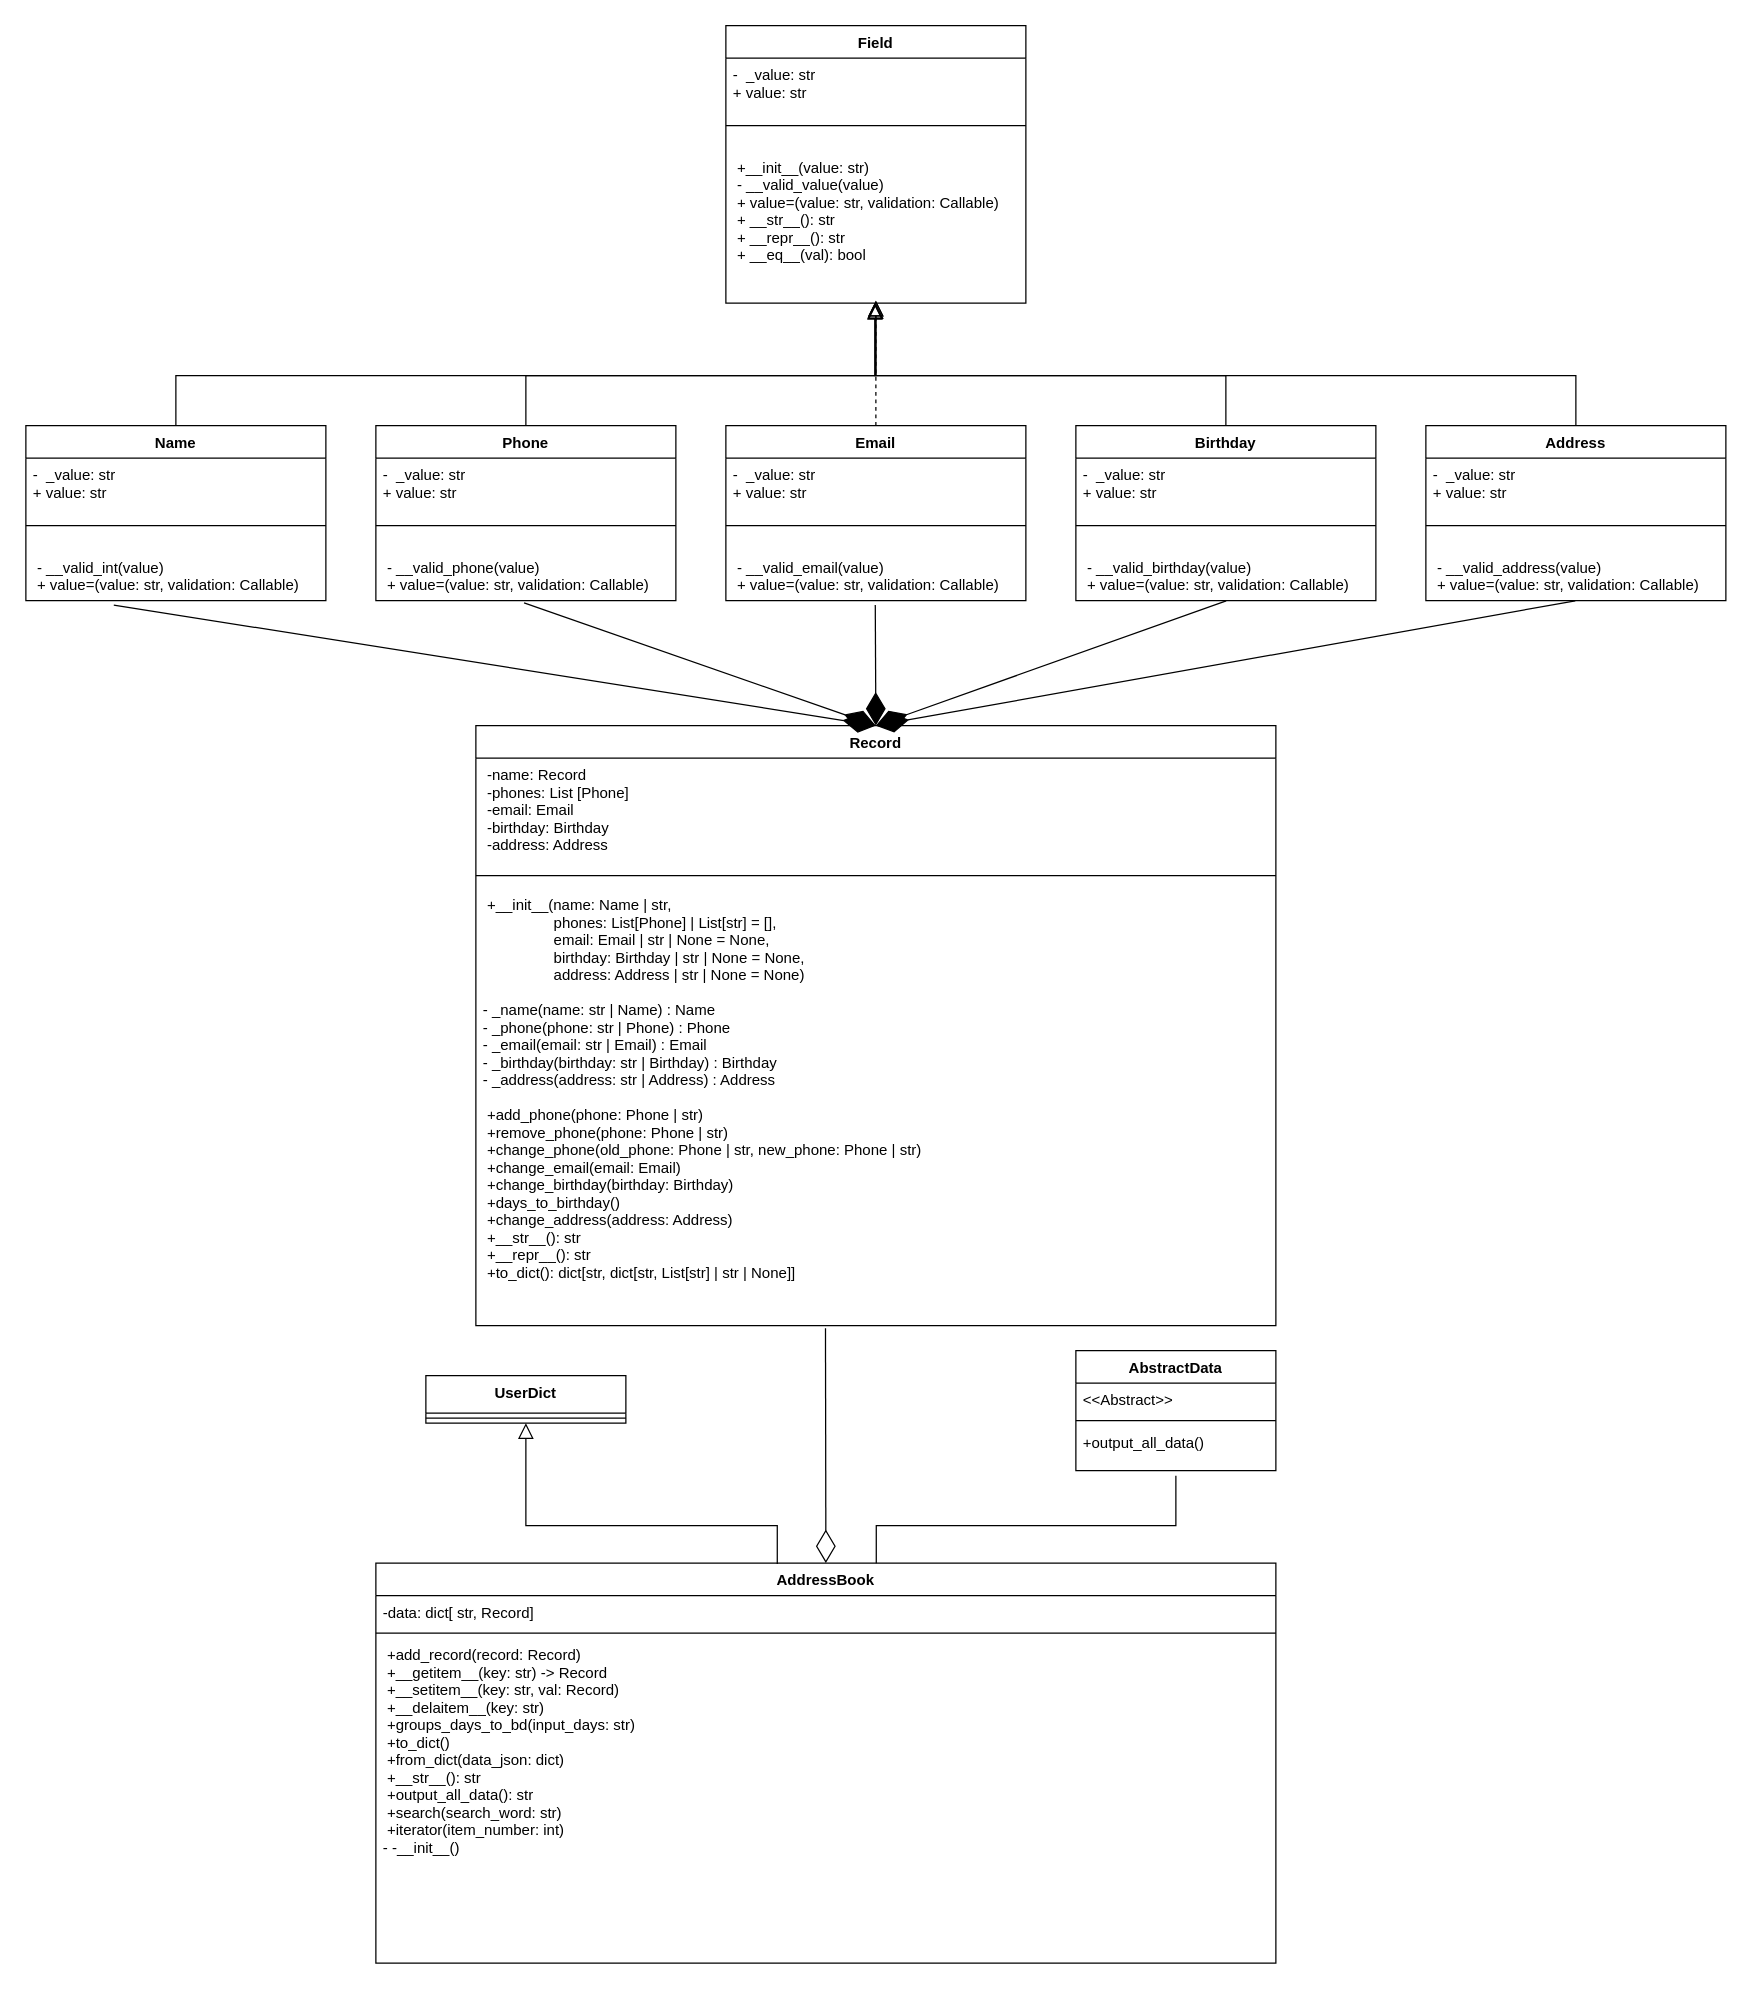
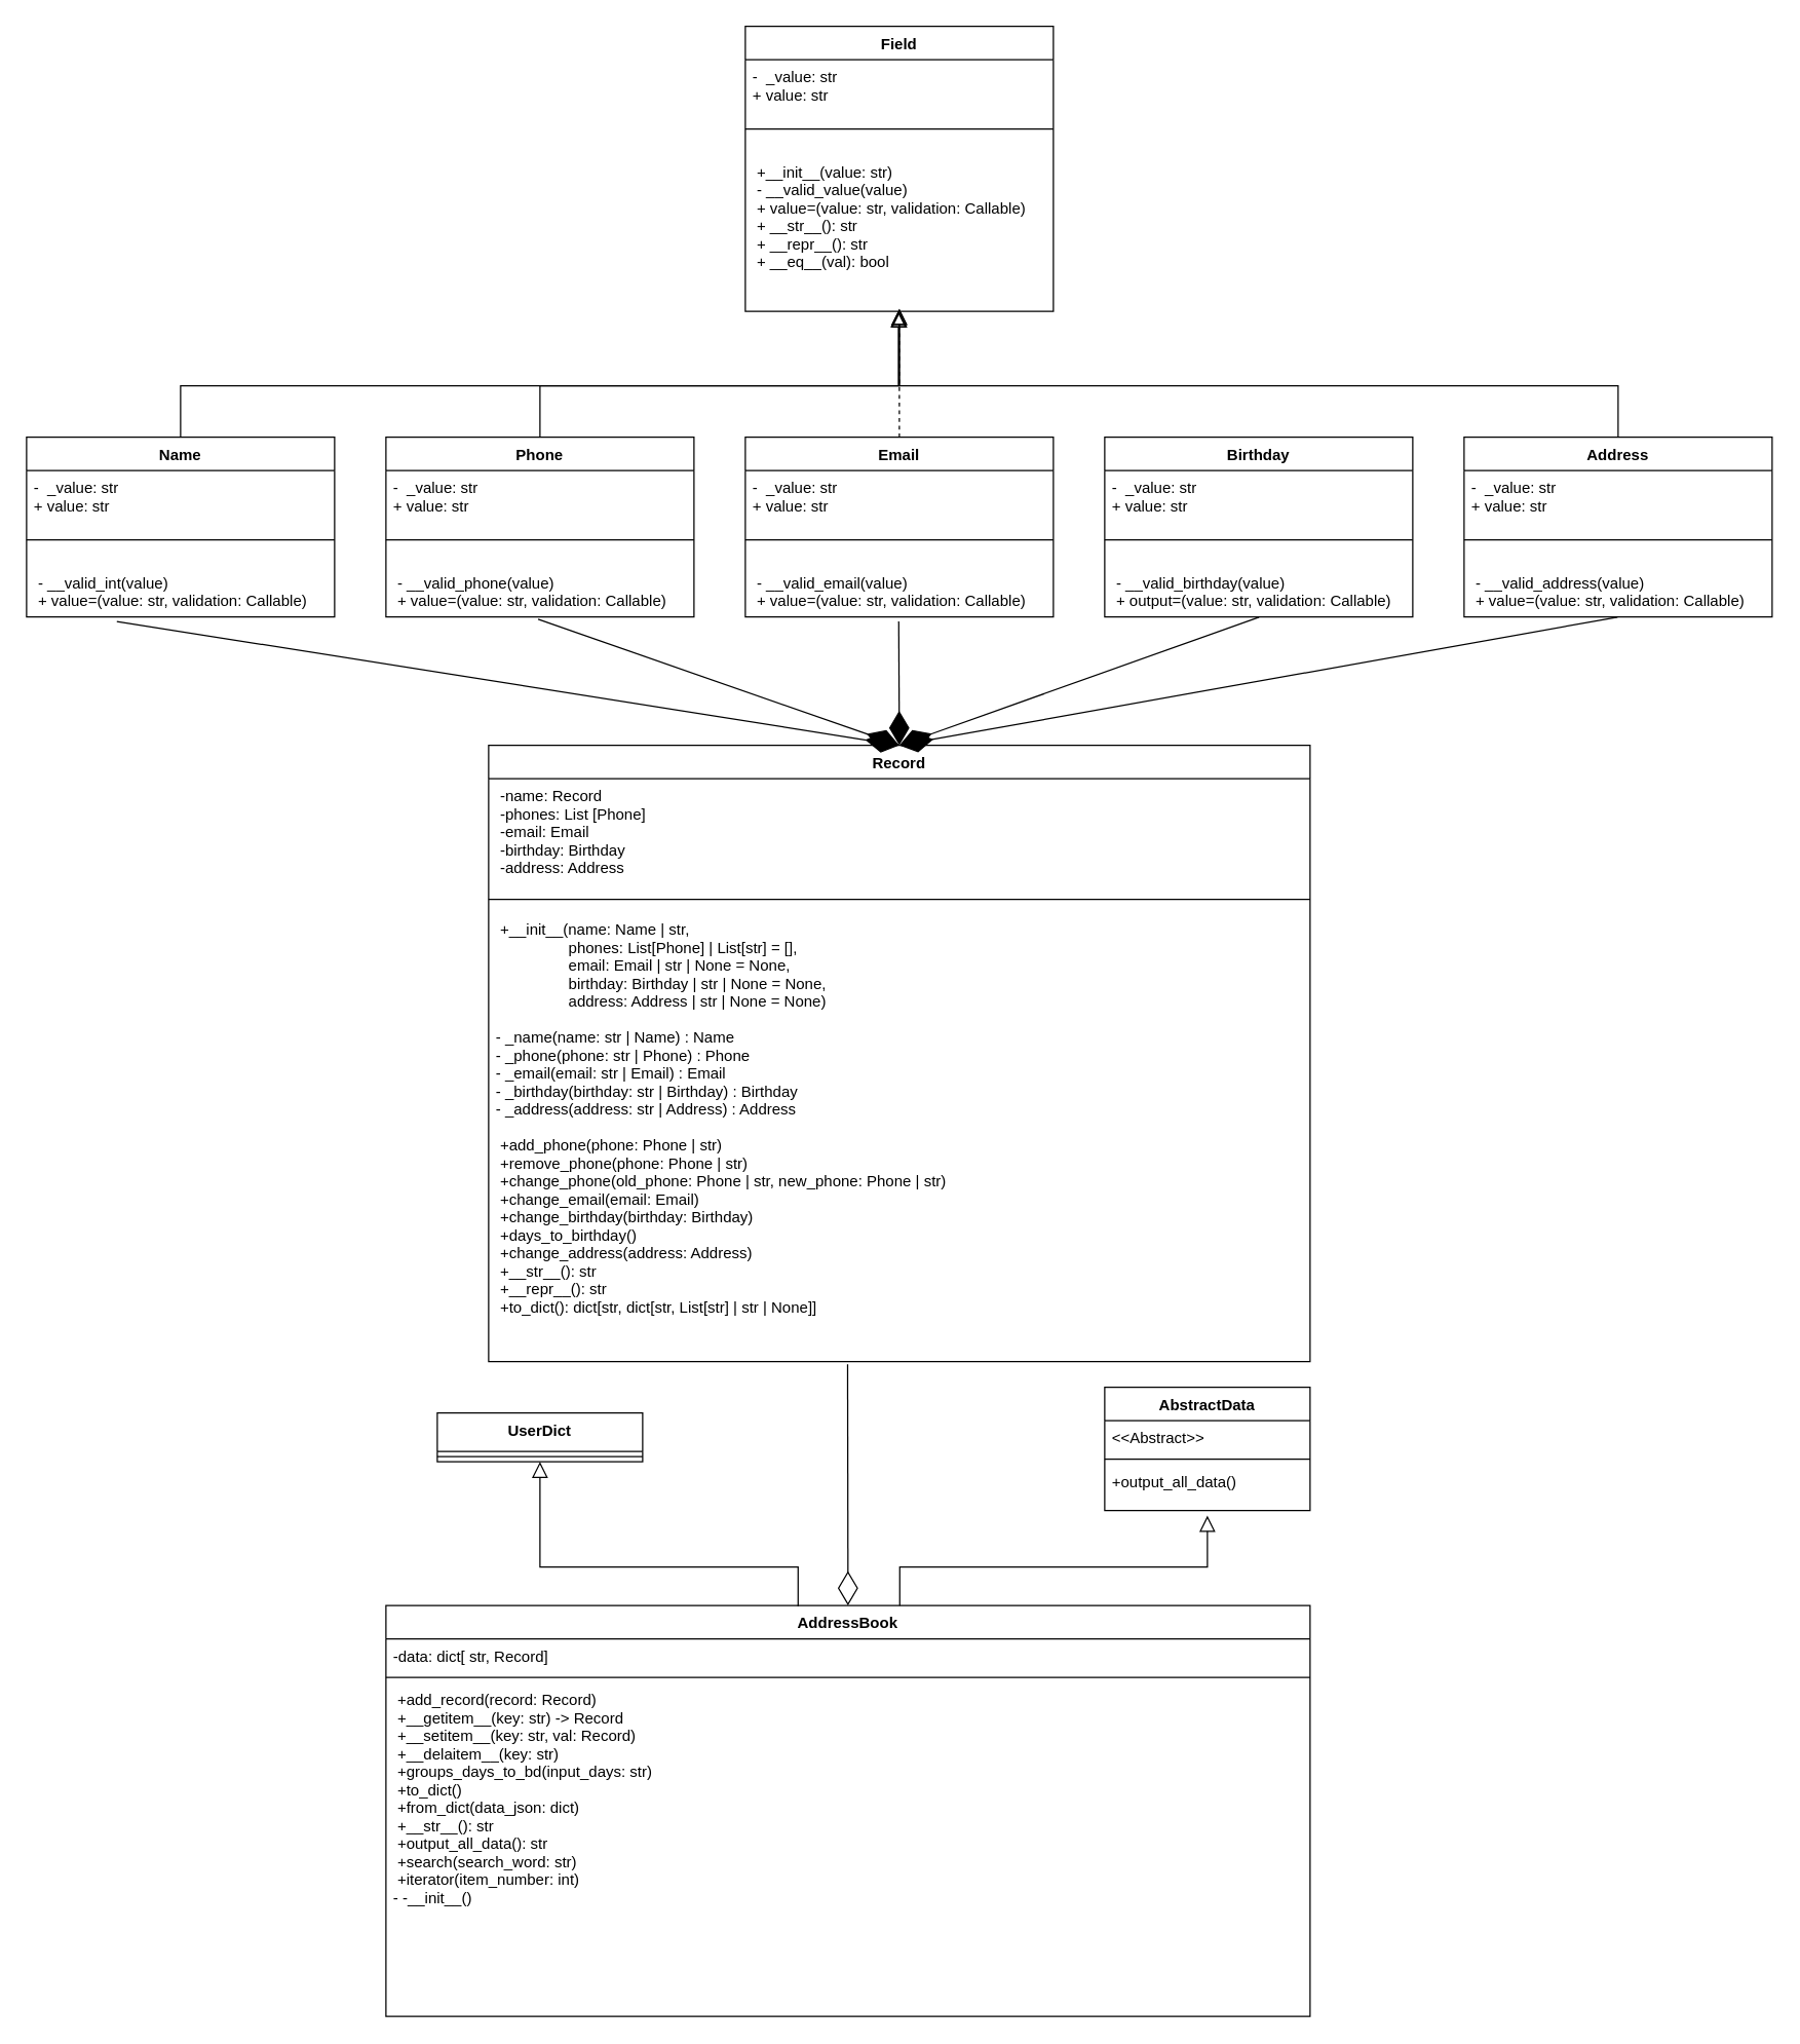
- <mxCell id="30" value="" style="endArrow=block;endSize=10;endFill=0;shadow=0;strokeWidth=1;rounded=0;edgeStyle=elbowEdgeStyle;elbow=vertical;entryX=0.497;entryY=1.005;entryDx=0;entryDy=0;entryPerimeter=0;exitX=0.5;exitY=0;exitDx=0;exitDy=0;" parent="1" source="16" target="5" edge="1"><mxGeometry width="160" relative="1" as="geometry"><mxPoint x="1270" y="350" as="sourcePoint" /><mxPoint x="789.2" y="253.464" as="targetPoint" /><Array as="points"><mxPoint x="860" y="300" /><mxPoint x="990" y="310" /></Array></mxGeometry></mxCell>
- <mxCell id="19" value=" - __valid_birthday(value) &#10; + value=(value: str, validation: Callable) &#10; " style="text;strokeColor=none;fillColor=none;align=left;verticalAlign=top;spacingLeft=4;spacingRight=4;overflow=hidden;rotatable=0;points=[[0,0.5],[1,0.5]];portConstraint=eastwest;" parent="16" vertex="1"><mxGeometry y="100" width="240" height="40" as="geometry" /></mxCell>
+ <mxCell id="19" value=" - __valid_birthday(value) &#10; + output=(value: str, validation: Callable) &#10; " style="text;strokeColor=none;fillColor=none;align=left;verticalAlign=top;spacingLeft=4;spacingRight=4;overflow=hidden;rotatable=0;points=[[0,0.5],[1,0.5]];portConstraint=eastwest;" parent="16" vertex="1"><mxGeometry y="100" width="240" height="40" as="geometry" /></mxCell>
- <mxCell id="51" value="" style="endArrow=none;endSize=10;endFill=0;shadow=0;strokeWidth=1;rounded=0;edgeStyle=elbowEdgeStyle;elbow=vertical;exitX=0.556;exitY=0;exitDx=0;exitDy=0;exitPerimeter=0;entryX=0.5;entryY=1.111;entryDx=0;entryDy=0;entryPerimeter=0;" edge="1" parent="1" source="40" target="49"><mxGeometry width="160" relative="1" as="geometry"><mxPoint x="770" y="1182" as="sourcePoint" /><mxPoint x="940" y="1190" as="targetPoint" /><Array as="points"><mxPoint x="940" y="1220" /><mxPoint x="790" y="1190" /><mxPoint x="820" y="1180" /><mxPoint x="630" y="1200" /><mxPoint x="740" y="1200" /><mxPoint x="720" y="1180" /><mxPoint x="750" y="1200" /><mxPoint x="580" y="1160" /><mxPoint x="660" y="1157" /><mxPoint x="820.72" y="1167.39" /></Array></mxGeometry></mxCell>
+ <mxCell id="51" value="" style="endArrow=block;endSize=10;endFill=0;shadow=0;strokeWidth=1;rounded=0;edgeStyle=elbowEdgeStyle;elbow=vertical;exitX=0.556;exitY=0;exitDx=0;exitDy=0;exitPerimeter=0;entryX=0.5;entryY=1.111;entryDx=0;entryDy=0;entryPerimeter=0;" edge="1" parent="1" source="40" target="49"><mxGeometry width="160" relative="1" as="geometry"><mxPoint x="770" y="1182" as="sourcePoint" /><mxPoint x="940" y="1190" as="targetPoint" /><Array as="points"><mxPoint x="940" y="1220" /><mxPoint x="790" y="1190" /><mxPoint x="820" y="1180" /><mxPoint x="630" y="1200" /><mxPoint x="740" y="1200" /><mxPoint x="720" y="1180" /><mxPoint x="750" y="1200" /><mxPoint x="580" y="1160" /><mxPoint x="660" y="1157" /><mxPoint x="820.72" y="1167.39" /></Array></mxGeometry></mxCell>
